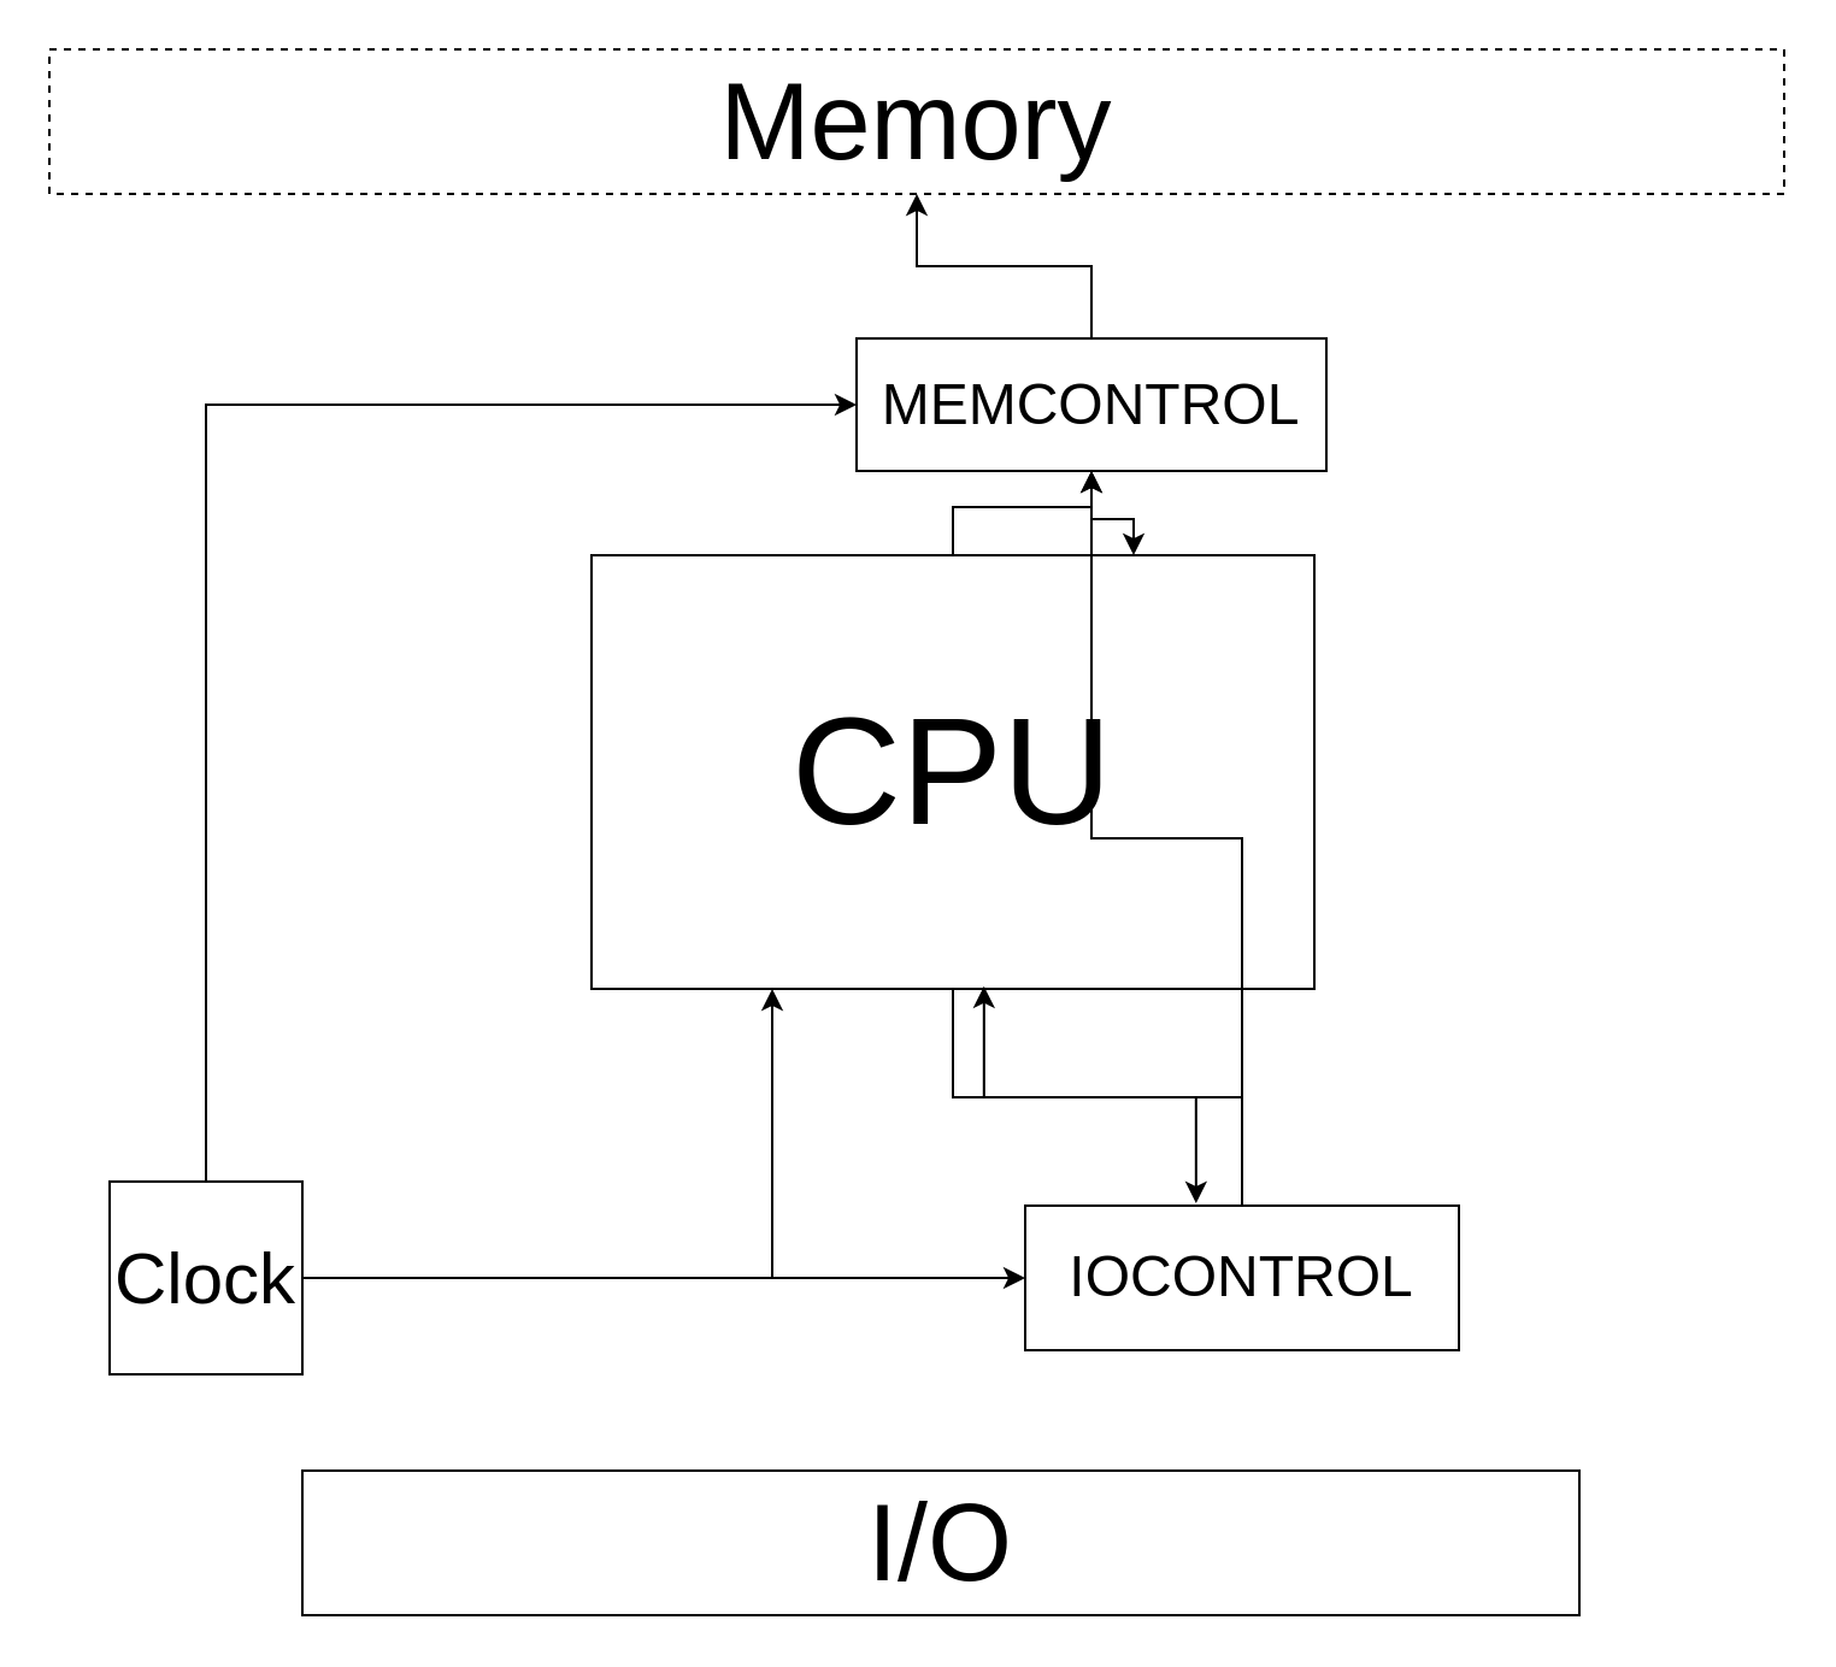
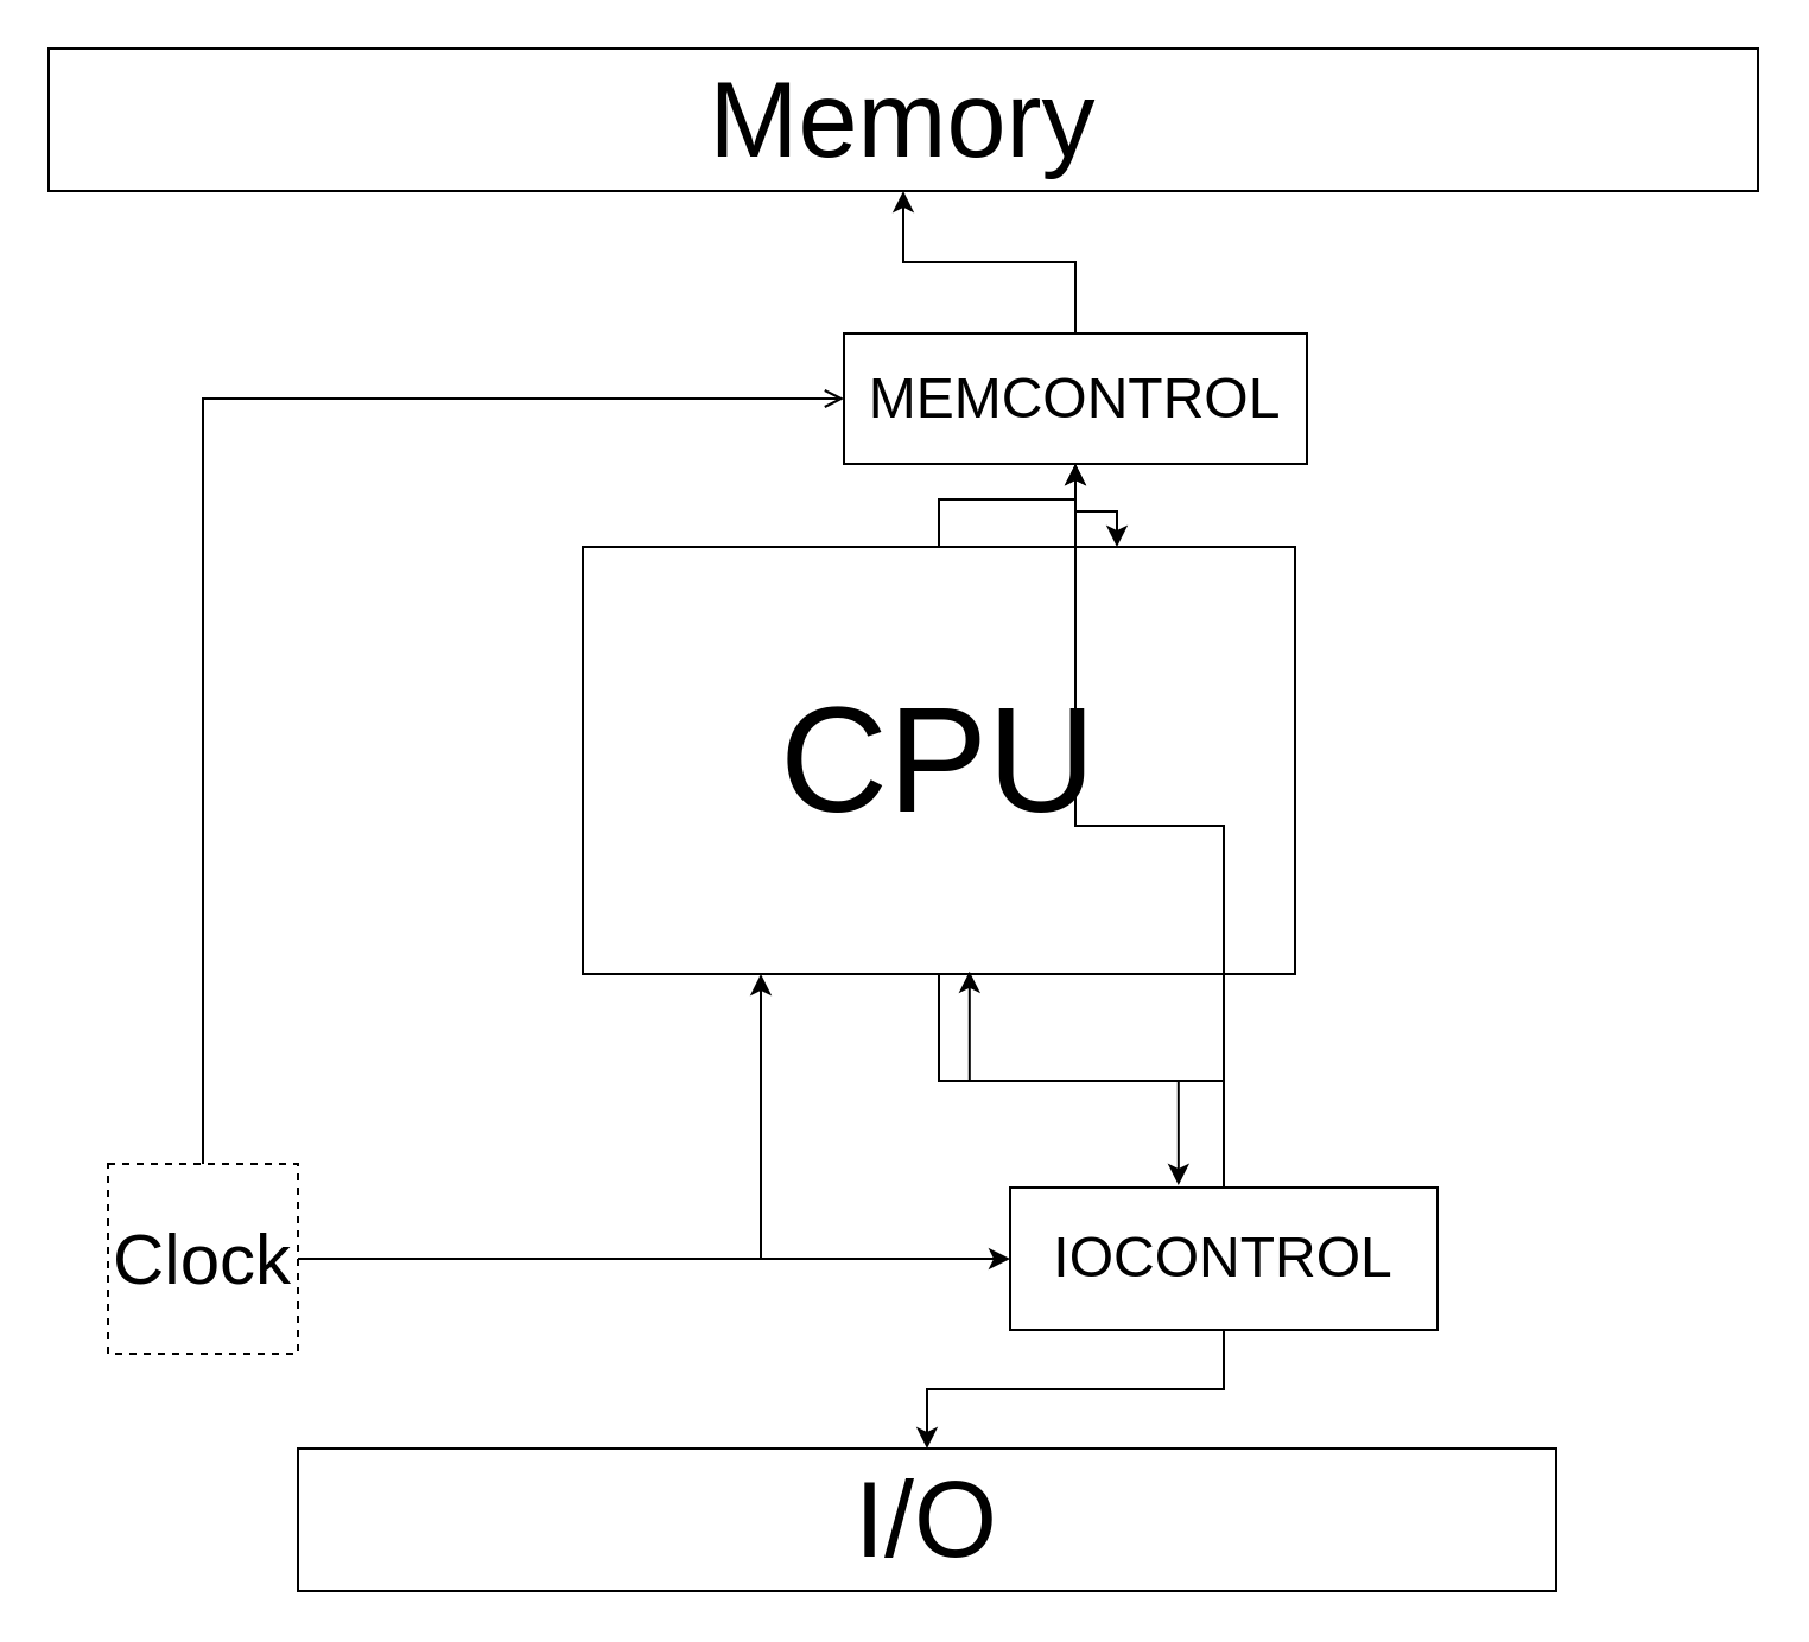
- <mxCell id="5" value="&lt;span style=&quot;font-size: 45px&quot;&gt;Memory&lt;/span&gt;" style="rounded=0;whiteSpace=wrap;html=1;dashed=1;" parent="1" vertex="1"><mxGeometry x="20" y="20" width="720" height="60" as="geometry" /></mxCell>
+ <mxCell id="5" value="&lt;span style=&quot;font-size: 45px&quot;&gt;Memory&lt;/span&gt;" style="rounded=0;whiteSpace=wrap;html=1;" parent="1" vertex="1"><mxGeometry x="20" y="20" width="720" height="60" as="geometry" /></mxCell>
- <mxCell id="8" style="edgeStyle=orthogonalEdgeStyle;rounded=0;orthogonalLoop=1;jettySize=auto;html=1;entryX=0;entryY=0.5;entryDx=0;entryDy=0;" parent="1" source="9" target="17" edge="1"><mxGeometry relative="1" as="geometry"><Array as="points"><mxPoint x="85" y="168" /></Array></mxGeometry></mxCell>
+ <mxCell id="8" style="edgeStyle=orthogonalEdgeStyle;rounded=0;orthogonalLoop=1;jettySize=auto;html=1;entryX=0;entryY=0.5;entryDx=0;entryDy=0;endArrow=open;" parent="1" source="9" target="17" edge="1"><mxGeometry relative="1" as="geometry"><Array as="points"><mxPoint x="85" y="168" /></Array></mxGeometry></mxCell>
- <mxCell id="9" value="&lt;font style=&quot;font-size: 30px&quot;&gt;Clock&lt;/font&gt;" style="whiteSpace=wrap;html=1;aspect=fixed;" parent="1" vertex="1"><mxGeometry x="45" y="490" width="80" height="80" as="geometry" /></mxCell>
+ <mxCell id="9" value="&lt;font style=&quot;font-size: 30px&quot;&gt;Clock&lt;/font&gt;" style="whiteSpace=wrap;html=1;aspect=fixed;dashed=1;" parent="1" vertex="1"><mxGeometry x="45" y="490" width="80" height="80" as="geometry" /></mxCell>
+ <mxCell id="13" style="edgeStyle=orthogonalEdgeStyle;rounded=0;orthogonalLoop=1;jettySize=auto;html=1;entryX=0.5;entryY=0;entryDx=0;entryDy=0;" parent="1" source="14" target="10" edge="1"><mxGeometry relative="1" as="geometry" /></mxCell>
